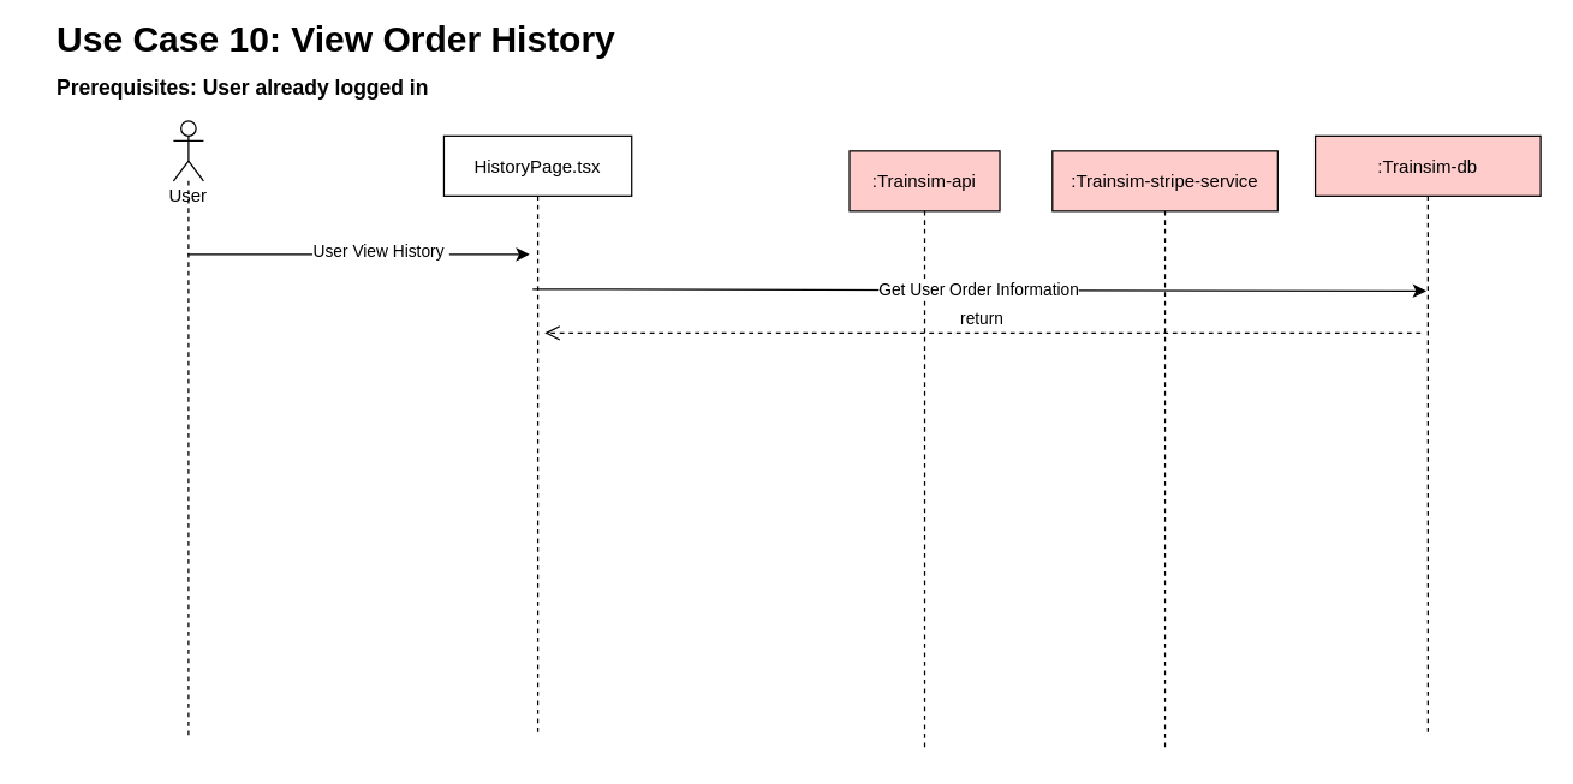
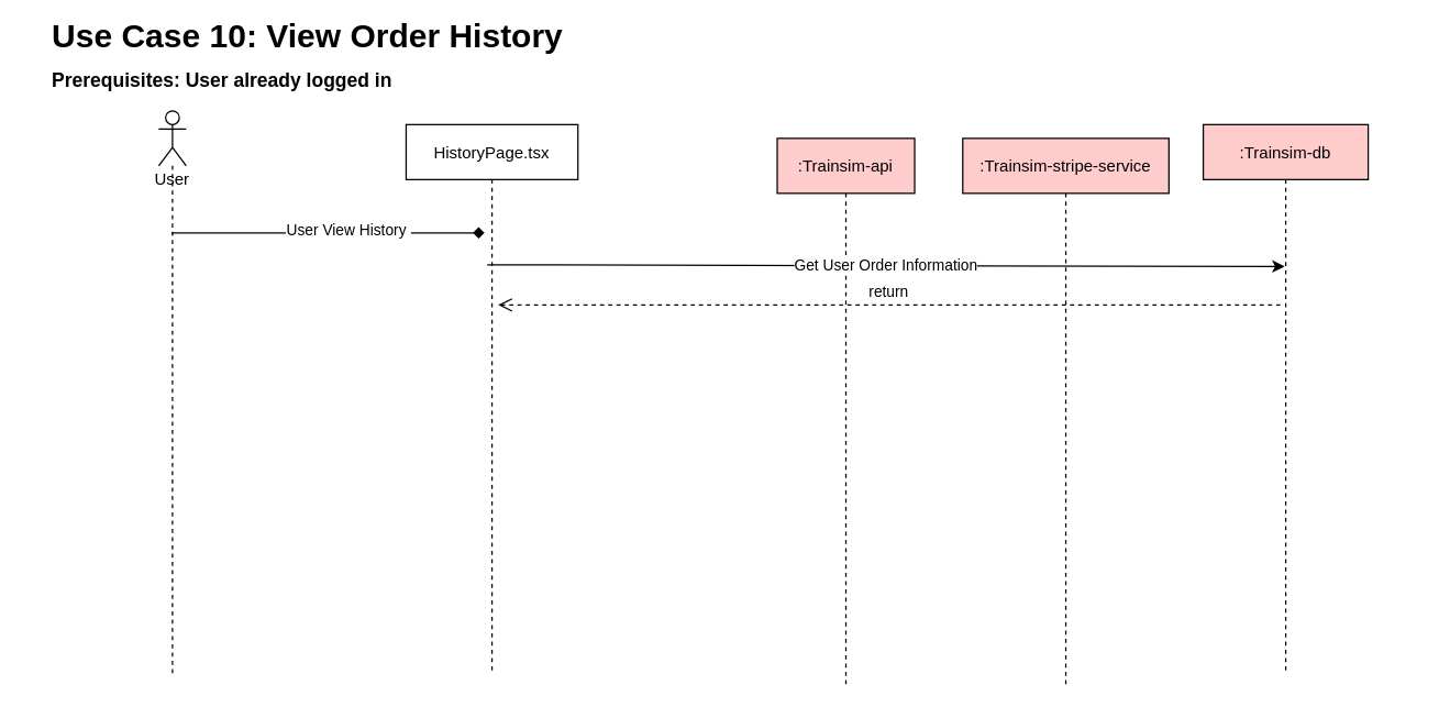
- <mxCell id="8" value="" style="endArrow=classic;html=1;entryX=0.456;entryY=0.197;entryDx=0;entryDy=0;entryPerimeter=0;" parent="1" source="3" target="2" edge="1"><mxGeometry width="50" height="50" relative="1" as="geometry"><mxPoint x="135" y="200" as="sourcePoint" /><mxPoint x="185" y="150" as="targetPoint" /></mxGeometry></mxCell>
+ <mxCell id="8" value="" style="endArrow=diamond;html=1;entryX=0.456;entryY=0.197;entryDx=0;entryDy=0;entryPerimeter=0;" parent="1" source="3" target="2" edge="1"><mxGeometry width="50" height="50" relative="1" as="geometry"><mxPoint x="135" y="200" as="sourcePoint" /><mxPoint x="185" y="150" as="targetPoint" /></mxGeometry></mxCell>
- <mxCell id="7" value=":Trainsim-db" style="shape=umlLifeline;perimeter=lifelinePerimeter;container=1;collapsible=0;recursiveResize=0;rounded=0;shadow=0;strokeWidth=1;fillColor=#FFCCCC;" parent="1" vertex="1"><mxGeometry x="875" y="90" width="150" height="400" as="geometry" /></mxCell>
+ <mxCell id="7" value=":Trainsim-db" style="shape=umlLifeline;perimeter=lifelinePerimeter;container=1;collapsible=0;recursiveResize=0;rounded=0;shadow=0;strokeWidth=1;fillColor=#FFCCCC;" parent="1" vertex="1"><mxGeometry x="875" y="90" width="120" height="400" as="geometry" /></mxCell>
